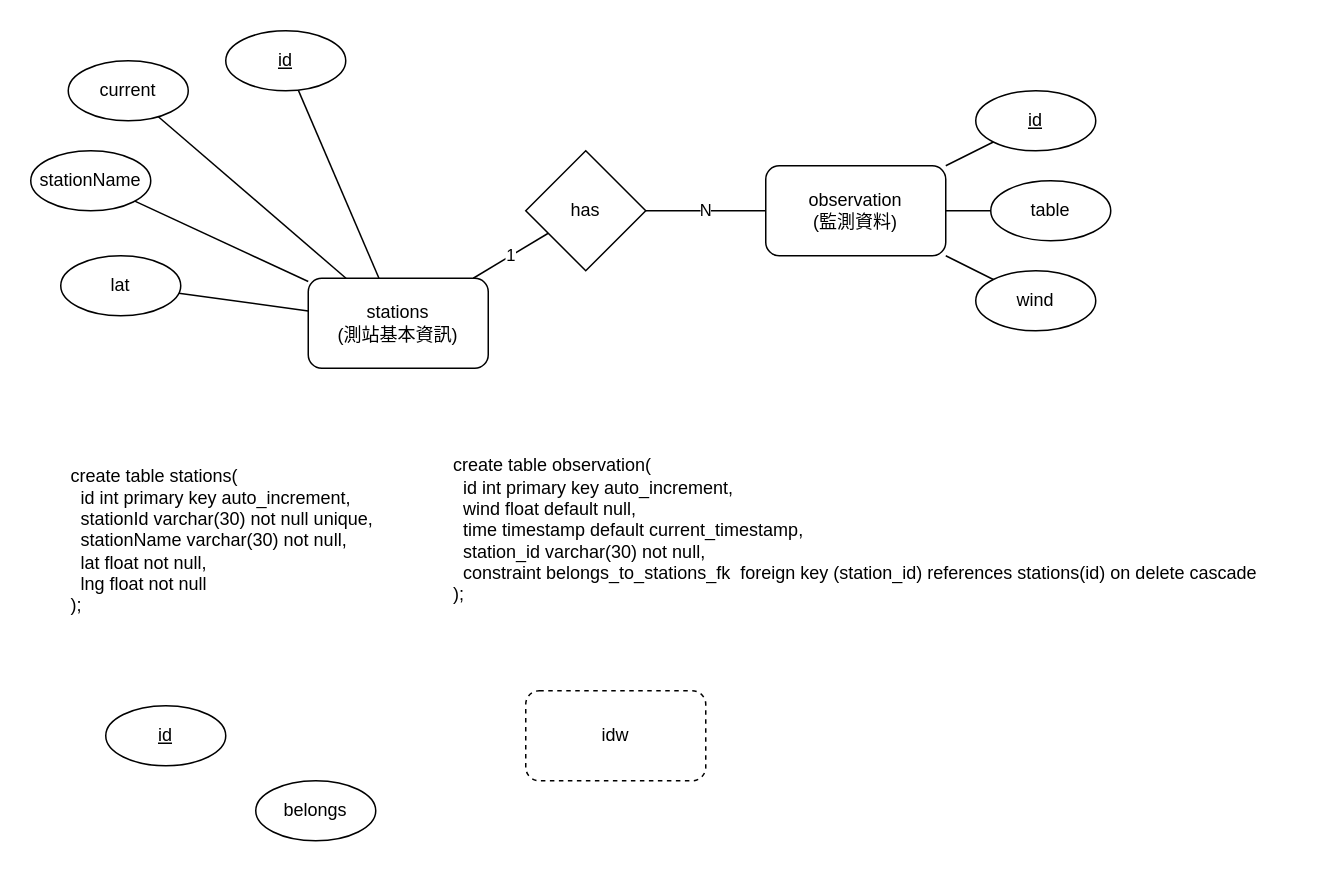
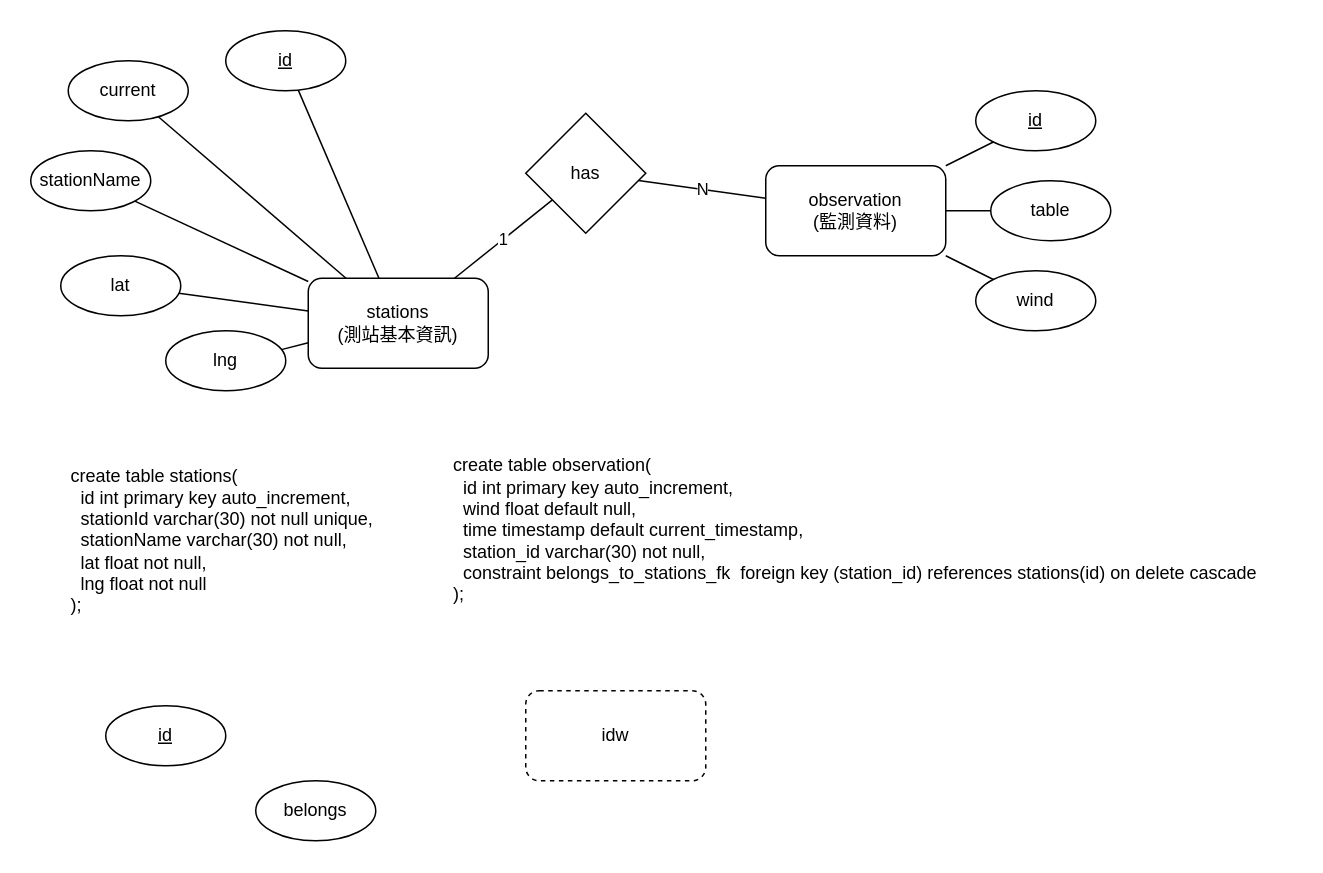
- <mxCell id="12" value="has" style="rhombus;whiteSpace=wrap;html=1;" parent="1" vertex="1"><mxGeometry x="350" y="100" width="80" height="80" as="geometry" /></mxCell>
+ <mxCell id="12" value="has" style="rhombus;whiteSpace=wrap;html=1;" parent="1" vertex="1"><mxGeometry x="350" y="75" width="80" height="80" as="geometry" /></mxCell>
+ <mxCell id="10" value="" style="endArrow=none;html=1;" parent="1" source="6" target="2" edge="1"><mxGeometry width="50" height="50" relative="1" as="geometry"><mxPoint x="92.24" y="310.959" as="sourcePoint" /><mxPoint x="170.588" y="190" as="targetPoint" /></mxGeometry></mxCell>
+ <mxCell id="6" value="lng" style="ellipse;whiteSpace=wrap;html=1;" parent="1" vertex="1"><mxGeometry x="110" y="220" width="80" height="40" as="geometry" /></mxCell>
